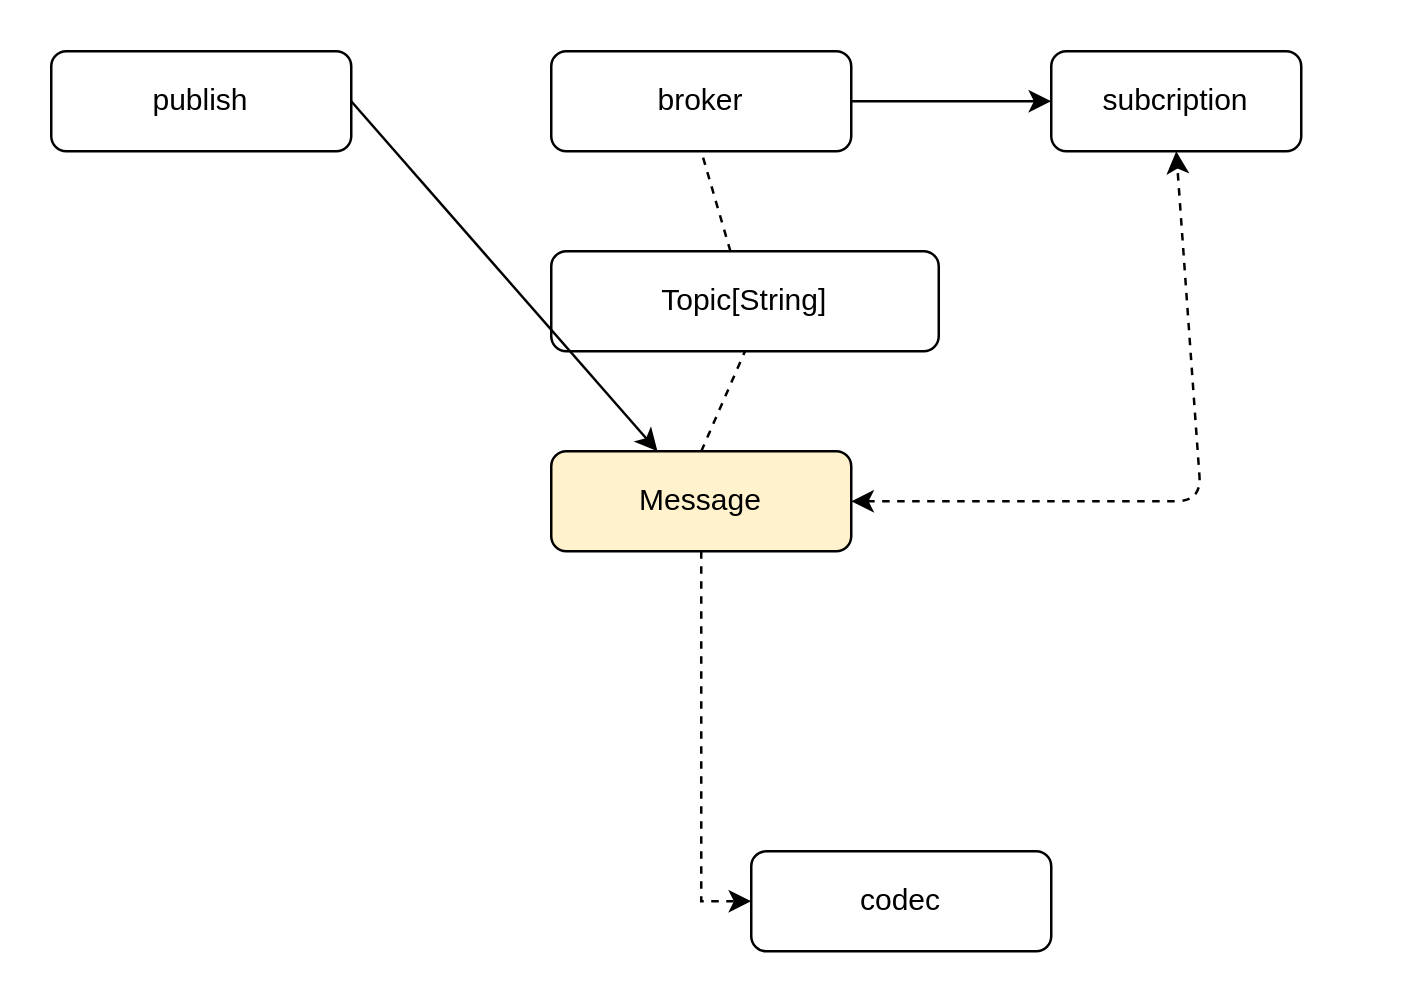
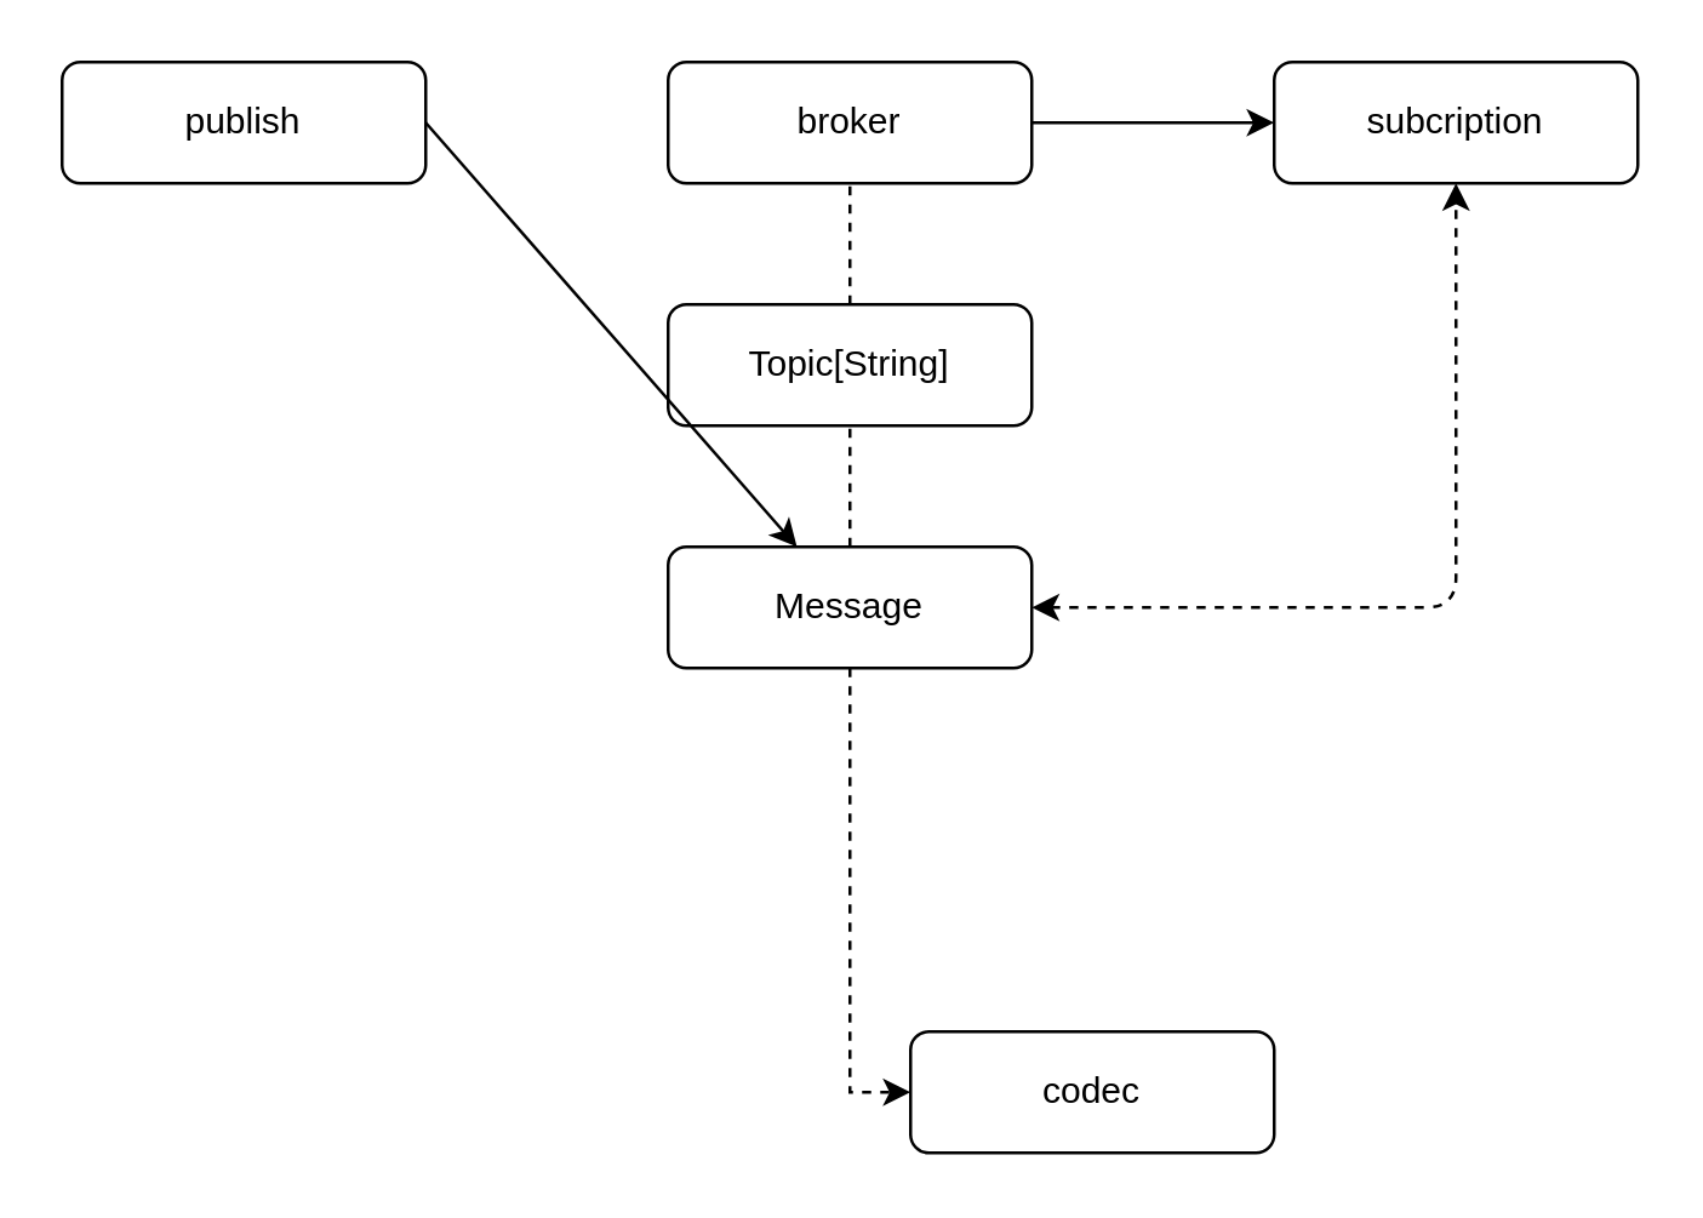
- <mxCell id="5" value="subcription" style="rounded=1;whiteSpace=wrap;html=1;" vertex="1" parent="1"><mxGeometry x="420" y="20" width="100" height="40" as="geometry" /></mxCell>
+ <mxCell id="5" value="subcription" style="rounded=1;whiteSpace=wrap;html=1;" vertex="1" parent="1"><mxGeometry x="420" y="20" width="120" height="40" as="geometry" /></mxCell>
- <mxCell id="6" value="Topic[String]" style="rounded=1;whiteSpace=wrap;html=1;" vertex="1" parent="1"><mxGeometry x="220" y="100" width="155" height="40" as="geometry" /></mxCell>
+ <mxCell id="6" value="Topic[String]" style="rounded=1;whiteSpace=wrap;html=1;" vertex="1" parent="1"><mxGeometry x="220" y="100" width="120" height="40" as="geometry" /></mxCell>
- <mxCell id="8" value="Message" style="rounded=1;whiteSpace=wrap;html=1;fillColor=#fff2cc;" vertex="1" parent="1"><mxGeometry x="220" y="180" width="120" height="40" as="geometry" /></mxCell>
+ <mxCell id="8" value="Message" style="rounded=1;whiteSpace=wrap;html=1;" vertex="1" parent="1"><mxGeometry x="220" y="180" width="120" height="40" as="geometry" /></mxCell>
